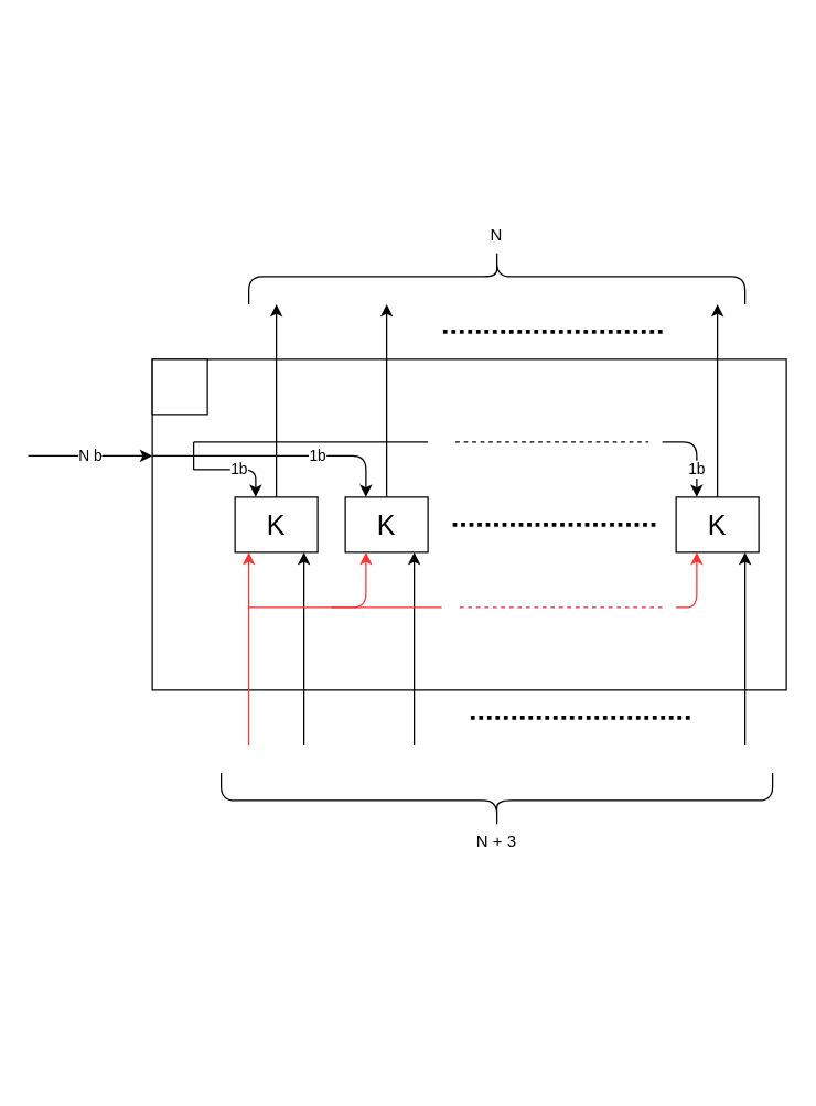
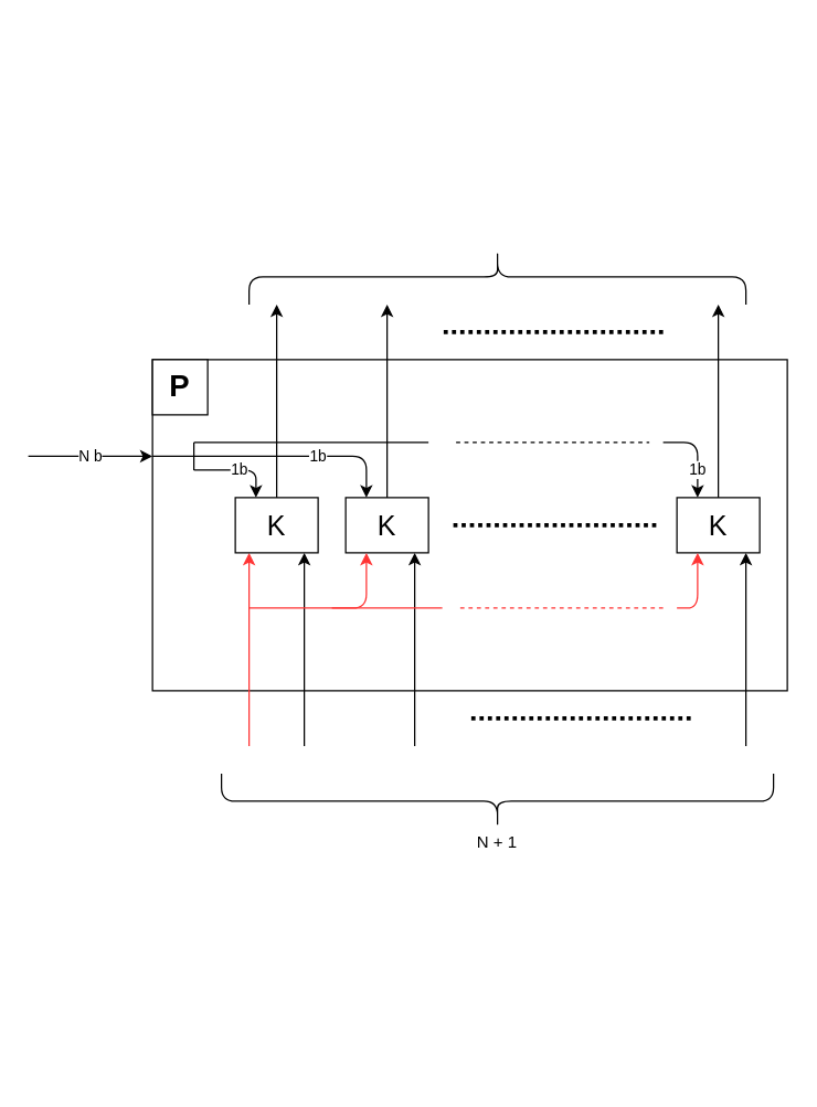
- <mxCell id="31" value="N" style="text;html=1;strokeColor=none;fillColor=none;align=center;verticalAlign=middle;whiteSpace=wrap;rounded=0;" vertex="1" parent="1"><mxGeometry x="340" y="159.5" width="40" height="20" as="geometry" /></mxCell>
+ <mxCell id="33" value="&lt;font style=&quot;font-size: 22px&quot;&gt;&lt;b&gt;P&lt;/b&gt;&lt;/font&gt;" style="text;html=1;strokeColor=none;fillColor=none;align=center;verticalAlign=middle;whiteSpace=wrap;rounded=0;" vertex="1" parent="1"><mxGeometry x="110" y="270" width="40" height="20" as="geometry" /></mxCell>
- <mxCell id="29" value="N + 3" style="text;html=1;strokeColor=none;fillColor=none;align=center;verticalAlign=middle;whiteSpace=wrap;rounded=0;" vertex="1" parent="1"><mxGeometry x="340" y="600" width="40" height="20" as="geometry" /></mxCell>
+ <mxCell id="29" value="N + 1" style="text;html=1;strokeColor=none;fillColor=none;align=center;verticalAlign=middle;whiteSpace=wrap;rounded=0;" vertex="1" parent="1"><mxGeometry x="340" y="600" width="40" height="20" as="geometry" /></mxCell>
